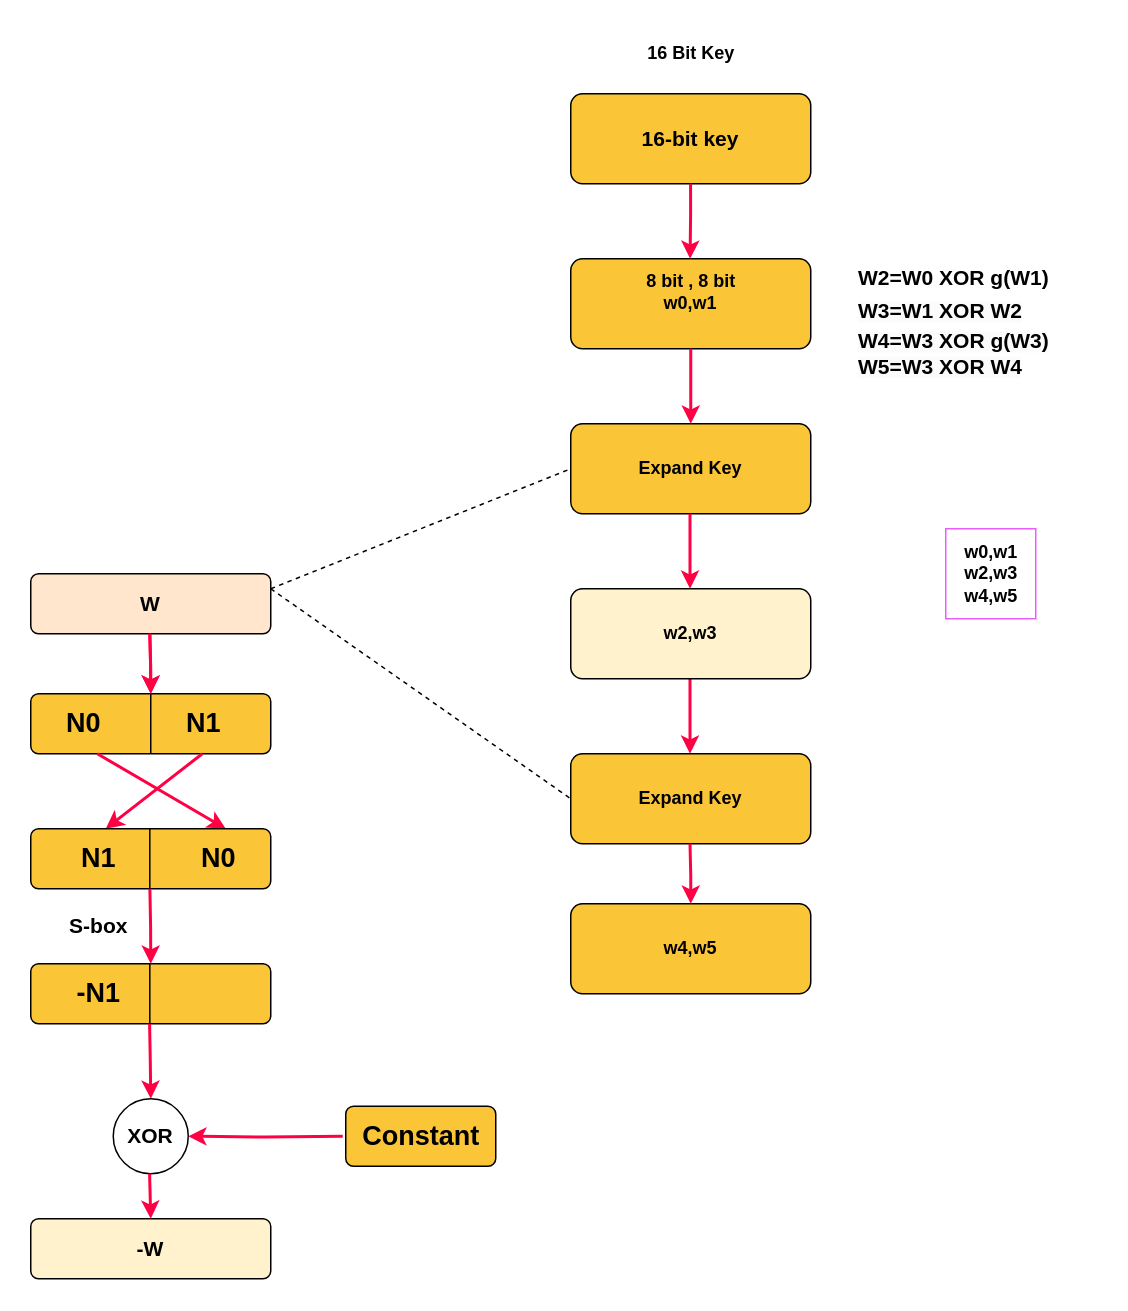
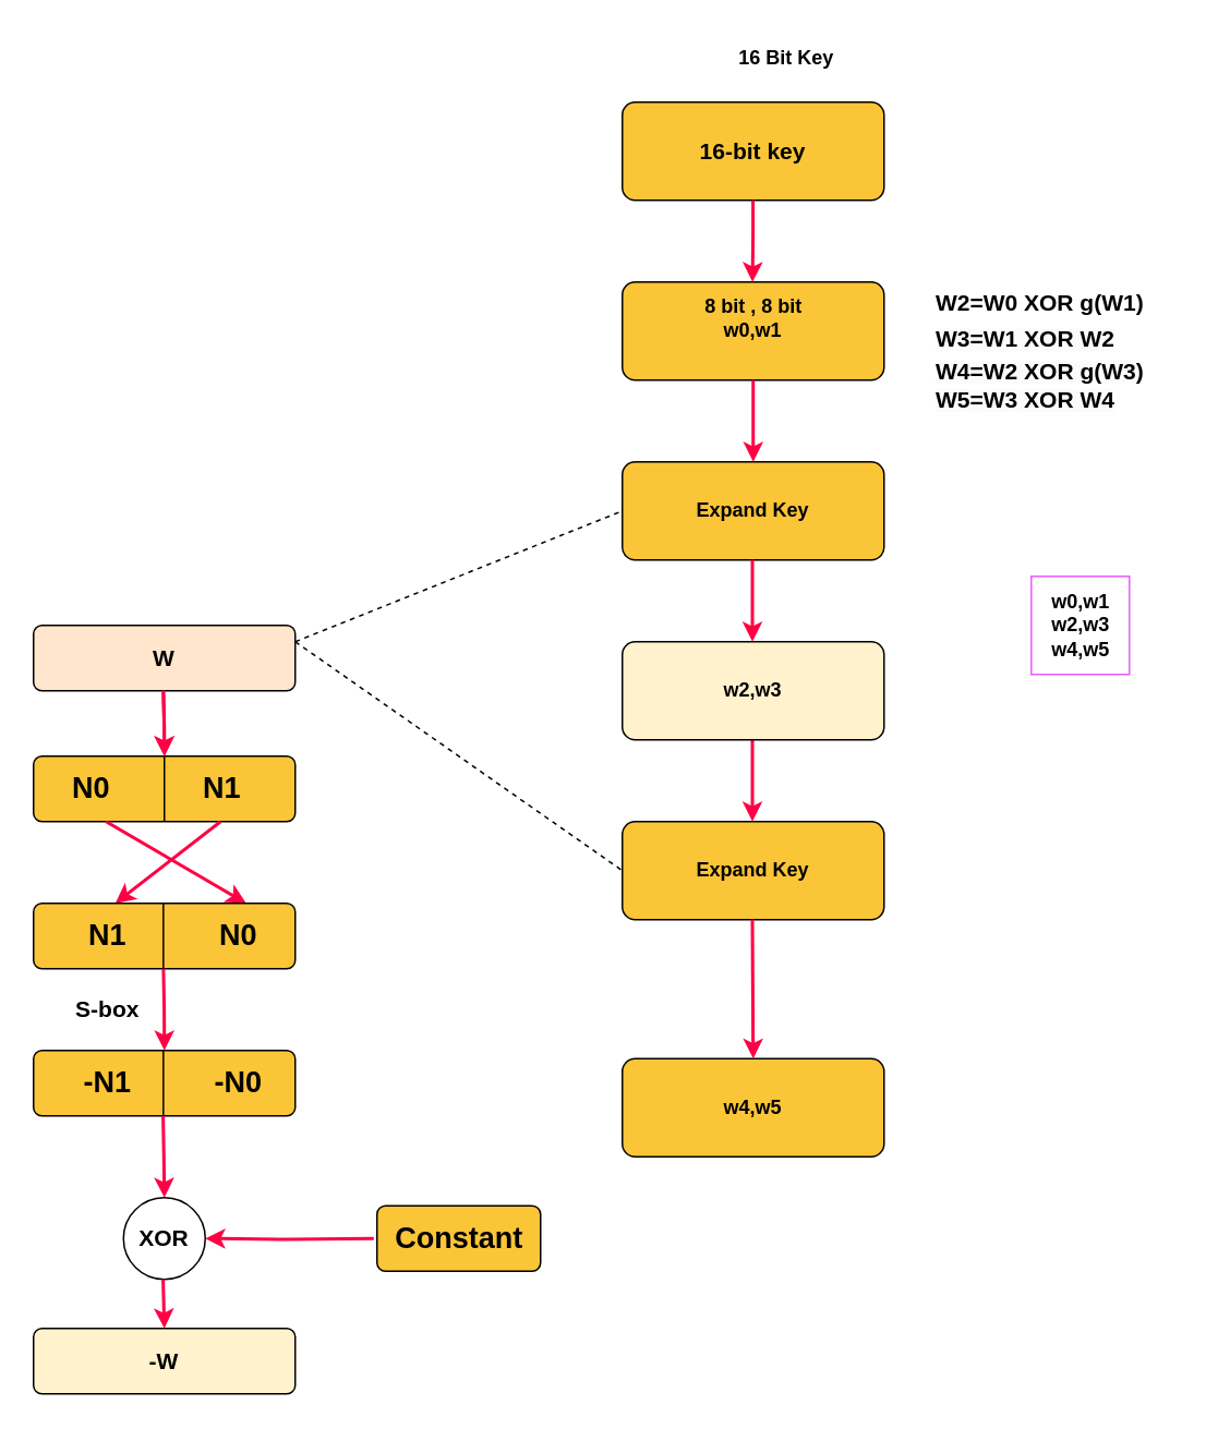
- <mxCell id="6" value="&lt;b&gt;16 Bit Key&lt;/b&gt;" style="text;html=1;align=center;verticalAlign=middle;resizable=0;points=[];autosize=1;strokeColor=none;fillColor=none;" parent="1" vertex="1"><mxGeometry x="420" y="20" width="80" height="30" as="geometry" /></mxCell>
+ <mxCell id="6" value="&lt;b&gt;16 Bit Key&lt;/b&gt;" style="text;html=1;align=center;verticalAlign=middle;resizable=0;points=[];autosize=1;strokeColor=none;fillColor=none;" parent="1" vertex="1"><mxGeometry x="440" y="20" width="80" height="30" as="geometry" /></mxCell>
- <mxCell id="46" value="&lt;b style=&quot;border-color: var(--border-color); color: rgb(0, 0, 0); font-family: Helvetica; font-size: 12px; font-style: normal; font-variant-ligatures: normal; font-variant-caps: normal; letter-spacing: normal; orphans: 2; text-align: center; text-indent: 0px; text-transform: none; widows: 2; word-spacing: 0px; -webkit-text-stroke-width: 0px; background-color: rgb(251, 251, 251); text-decoration-thickness: initial; text-decoration-style: initial; text-decoration-color: initial;&quot;&gt;&lt;font style=&quot;border-color: var(--border-color); font-size: 14px;&quot;&gt;W4=W3 XOR g(W3)&lt;br&gt;W5=W3 XOR W4&lt;br&gt;&lt;/font&gt;&lt;/b&gt;" style="text;whiteSpace=wrap;html=1;" vertex="1" parent="1"><mxGeometry x="570" y="212" width="160" height="40" as="geometry" /></mxCell>
+ <mxCell id="46" value="&lt;b style=&quot;border-color: var(--border-color); color: rgb(0, 0, 0); font-family: Helvetica; font-size: 12px; font-style: normal; font-variant-ligatures: normal; font-variant-caps: normal; letter-spacing: normal; orphans: 2; text-align: center; text-indent: 0px; text-transform: none; widows: 2; word-spacing: 0px; -webkit-text-stroke-width: 0px; background-color: rgb(251, 251, 251); text-decoration-thickness: initial; text-decoration-style: initial; text-decoration-color: initial;&quot;&gt;&lt;font style=&quot;border-color: var(--border-color); font-size: 14px;&quot;&gt;W4=W2 XOR g(W3)&lt;br&gt;W5=W3 XOR W4&lt;br&gt;&lt;/font&gt;&lt;/b&gt;" style="text;whiteSpace=wrap;html=1;" vertex="1" parent="1"><mxGeometry x="570" y="212" width="160" height="40" as="geometry" /></mxCell>
- <mxCell id="14" value="&lt;b&gt;w4,w5&lt;br&gt;&lt;/b&gt;" style="rounded=1;whiteSpace=wrap;html=1;arcSize=13;fillColor=#FBC538;" parent="1" vertex="1"><mxGeometry x="380" y="602" width="160" height="60" as="geometry" /></mxCell>
+ <mxCell id="14" value="&lt;b&gt;w4,w5&lt;br&gt;&lt;/b&gt;" style="rounded=1;whiteSpace=wrap;html=1;arcSize=13;fillColor=#FBC538;" parent="1" vertex="1"><mxGeometry x="380" y="647" width="160" height="60" as="geometry" /></mxCell>
+ <mxCell id="34" value="&lt;b&gt;&lt;font style=&quot;font-size: 18px;&quot;&gt;-N0&lt;/font&gt;&lt;/b&gt;" style="text;html=1;align=center;verticalAlign=middle;resizable=0;points=[];autosize=1;strokeColor=none;fillColor=none;" parent="1" vertex="1"><mxGeometry x="120" y="642" width="50" height="40" as="geometry" /></mxCell>
